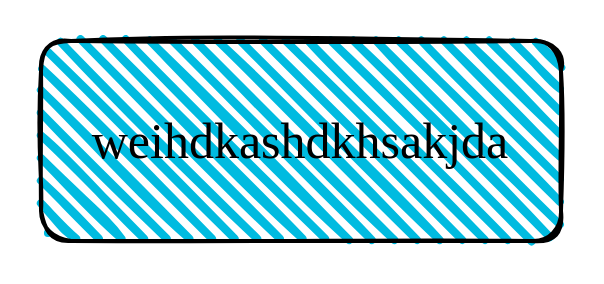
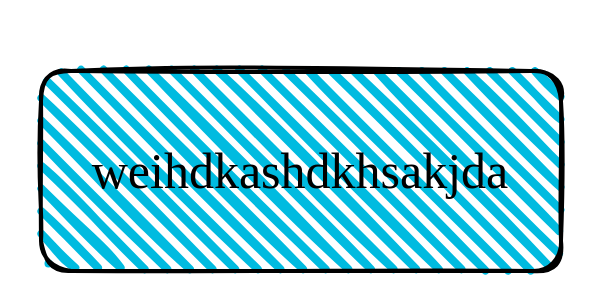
- <mxCell id="2" value="&lt;p style=&quot;line-height: 100%; font-size: 25px;&quot;&gt;weihdkashdkhsakjda&lt;/p&gt;" style="rounded=1;whiteSpace=wrap;html=1;strokeWidth=2;fillWeight=4;hachureGap=8;hachureAngle=45;fillColor=#00bbe0;sketch=1;fillStyle=auto;gradientColor=none;fontFamily=Comic Sans MS;" vertex="1" parent="1"><mxGeometry x="20" y="20" width="260" height="100" as="geometry" /></mxCell>
+ <mxCell id="2" value="&lt;p style=&quot;line-height: 100%; font-size: 25px;&quot;&gt;weihdkashdkhsakjda&lt;/p&gt;" style="rounded=1;whiteSpace=wrap;html=1;strokeWidth=2;fillWeight=4;hachureGap=8;hachureAngle=45;fillColor=#00bbe0;sketch=1;fillStyle=auto;gradientColor=none;fontFamily=Comic Sans MS;" vertex="1" parent="1"><mxGeometry x="20" y="35" width="260" height="100" as="geometry" /></mxCell>
